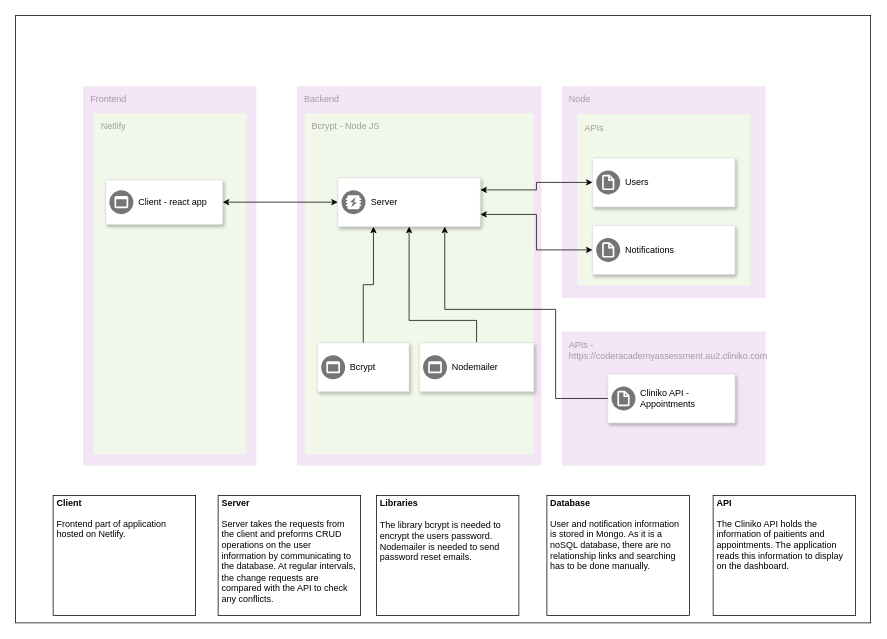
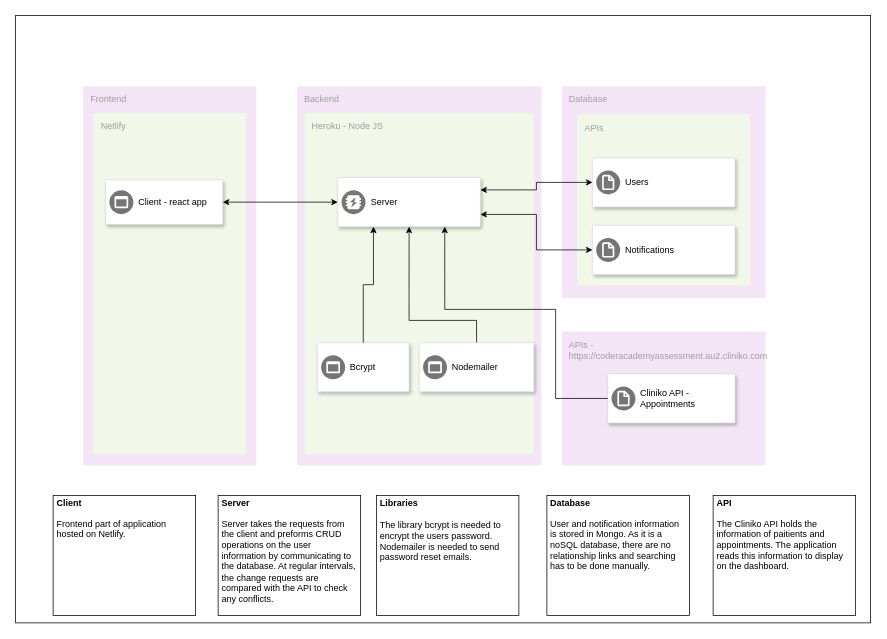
- <mxCell id="3" value="Node" style="points=[[0,0,0],[0.25,0,0],[0.5,0,0],[0.75,0,0],[1,0,0],[1,0.25,0],[1,0.5,0],[1,0.75,0],[1,1,0],[0.75,1,0],[0.5,1,0],[0.25,1,0],[0,1,0],[0,0.75,0],[0,0.5,0],[0,0.25,0]];rounded=1;absoluteArcSize=1;arcSize=2;html=1;strokeColor=none;gradientColor=none;shadow=0;dashed=0;fontSize=12;fontColor=#9E9E9E;align=left;verticalAlign=top;spacing=10;spacingTop=-4;fillColor=#F3E5F5;" parent="1" vertex="1"><mxGeometry x="748.358" y="114.359" width="271.642" height="282.564" as="geometry" /></mxCell>
+ <mxCell id="3" value="Database" style="points=[[0,0,0],[0.25,0,0],[0.5,0,0],[0.75,0,0],[1,0,0],[1,0.25,0],[1,0.5,0],[1,0.75,0],[1,1,0],[0.75,1,0],[0.5,1,0],[0.25,1,0],[0,1,0],[0,0.75,0],[0,0.5,0],[0,0.25,0]];rounded=1;absoluteArcSize=1;arcSize=2;html=1;strokeColor=none;gradientColor=none;shadow=0;dashed=0;fontSize=12;fontColor=#9E9E9E;align=left;verticalAlign=top;spacing=10;spacingTop=-4;fillColor=#F3E5F5;" parent="1" vertex="1"><mxGeometry x="748.358" y="114.359" width="271.642" height="282.564" as="geometry" /></mxCell>
- <mxCell id="12" value="Bcrypt - Node JS" style="points=[[0,0,0],[0.25,0,0],[0.5,0,0],[0.75,0,0],[1,0,0],[1,0.25,0],[1,0.5,0],[1,0.75,0],[1,1,0],[0.75,1,0],[0.5,1,0],[0.25,1,0],[0,1,0],[0,0.75,0],[0,0.5,0],[0,0.25,0]];rounded=1;absoluteArcSize=1;arcSize=2;html=1;strokeColor=none;gradientColor=none;shadow=0;dashed=0;fontSize=12;fontColor=#9E9E9E;align=left;verticalAlign=top;spacing=10;spacingTop=-4;fillColor=#F1F8E9;" vertex="1" parent="1"><mxGeometry x="405.41" y="150" width="305.6" height="455.13" as="geometry" /></mxCell>
+ <mxCell id="12" value="Heroku - Node JS" style="points=[[0,0,0],[0.25,0,0],[0.5,0,0],[0.75,0,0],[1,0,0],[1,0.25,0],[1,0.5,0],[1,0.75,0],[1,1,0],[0.75,1,0],[0.5,1,0],[0.25,1,0],[0,1,0],[0,0.75,0],[0,0.5,0],[0,0.25,0]];rounded=1;absoluteArcSize=1;arcSize=2;html=1;strokeColor=none;gradientColor=none;shadow=0;dashed=0;fontSize=12;fontColor=#9E9E9E;align=left;verticalAlign=top;spacing=10;spacingTop=-4;fillColor=#F1F8E9;" vertex="1" parent="1"><mxGeometry x="405.41" y="150" width="305.6" height="455.13" as="geometry" /></mxCell>
